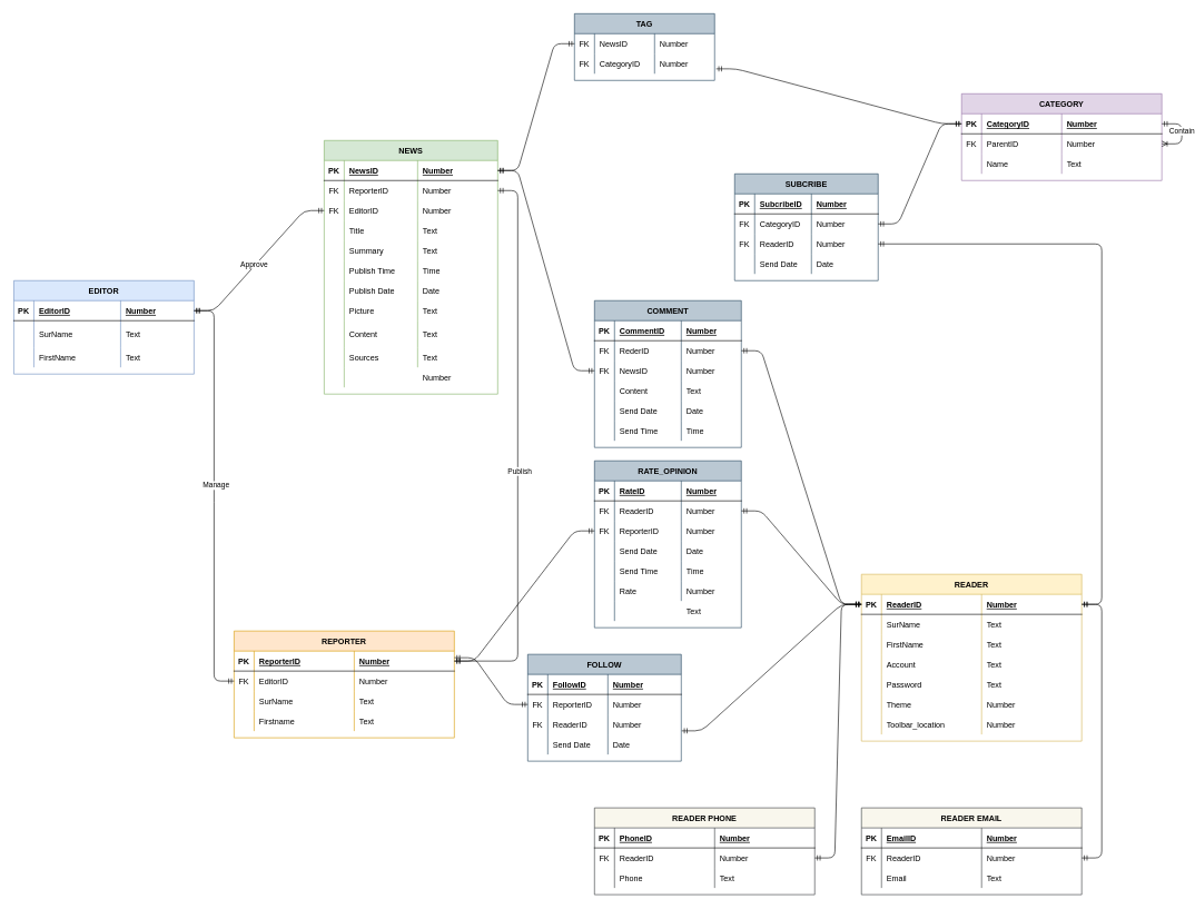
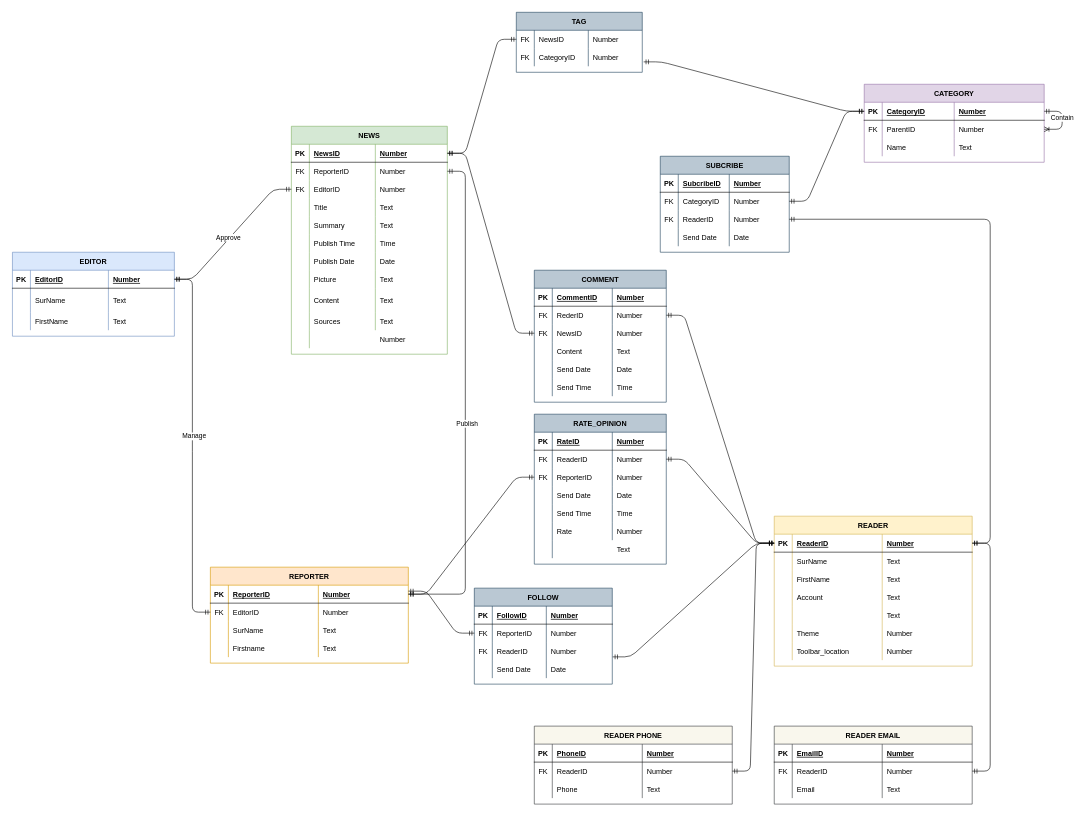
- <mxCell id="110" value="Password" style="shape=partialRectangle;connectable=0;fillColor=none;top=0;left=0;bottom=0;right=0;align=left;spacingLeft=6;overflow=hidden;" parent="108" vertex="1"><mxGeometry x="30" width="150" height="30" as="geometry" /></mxCell>
